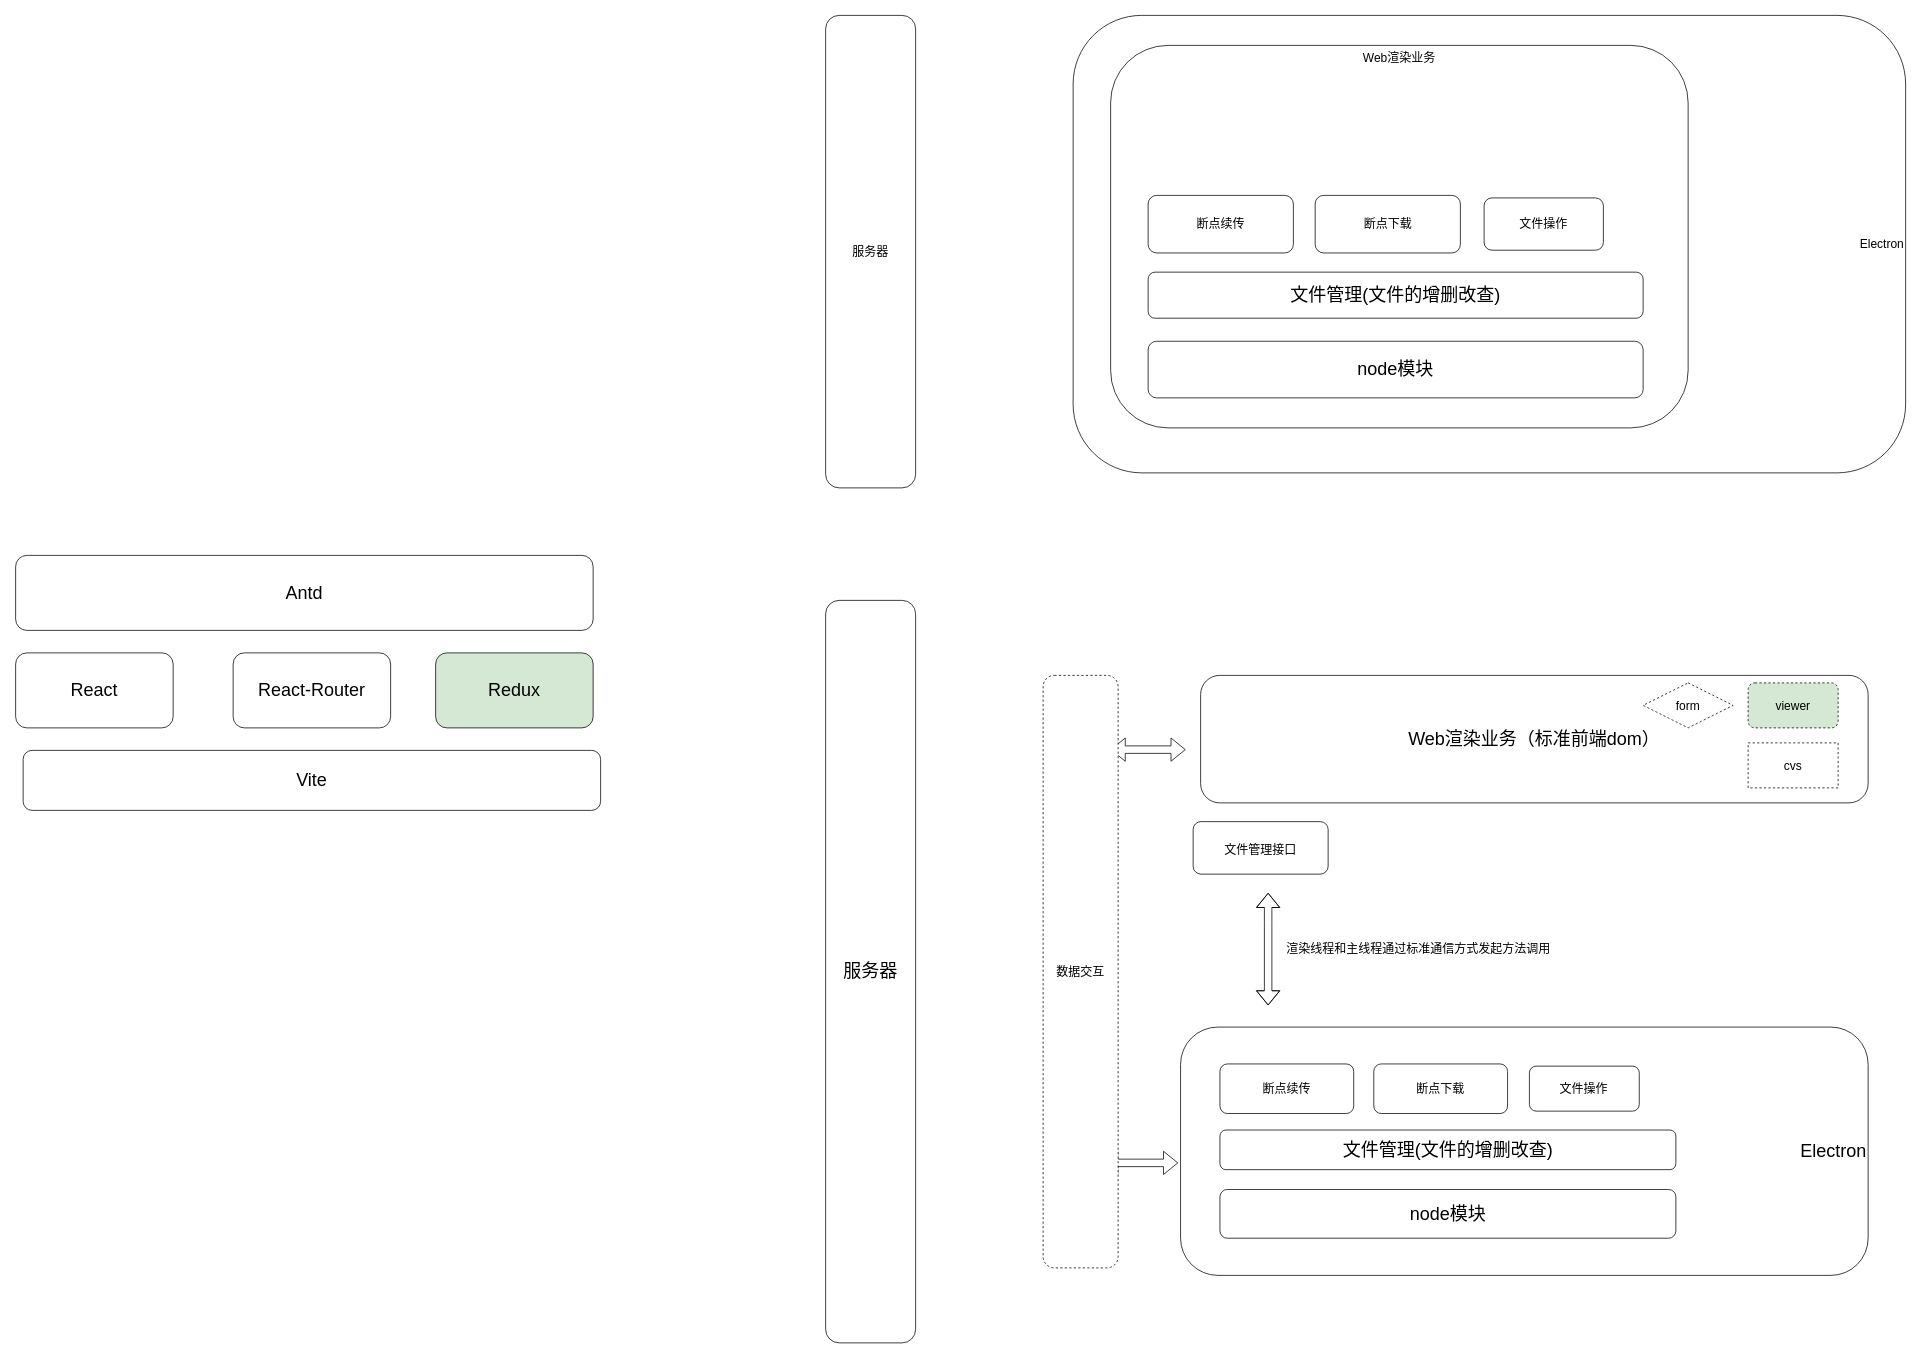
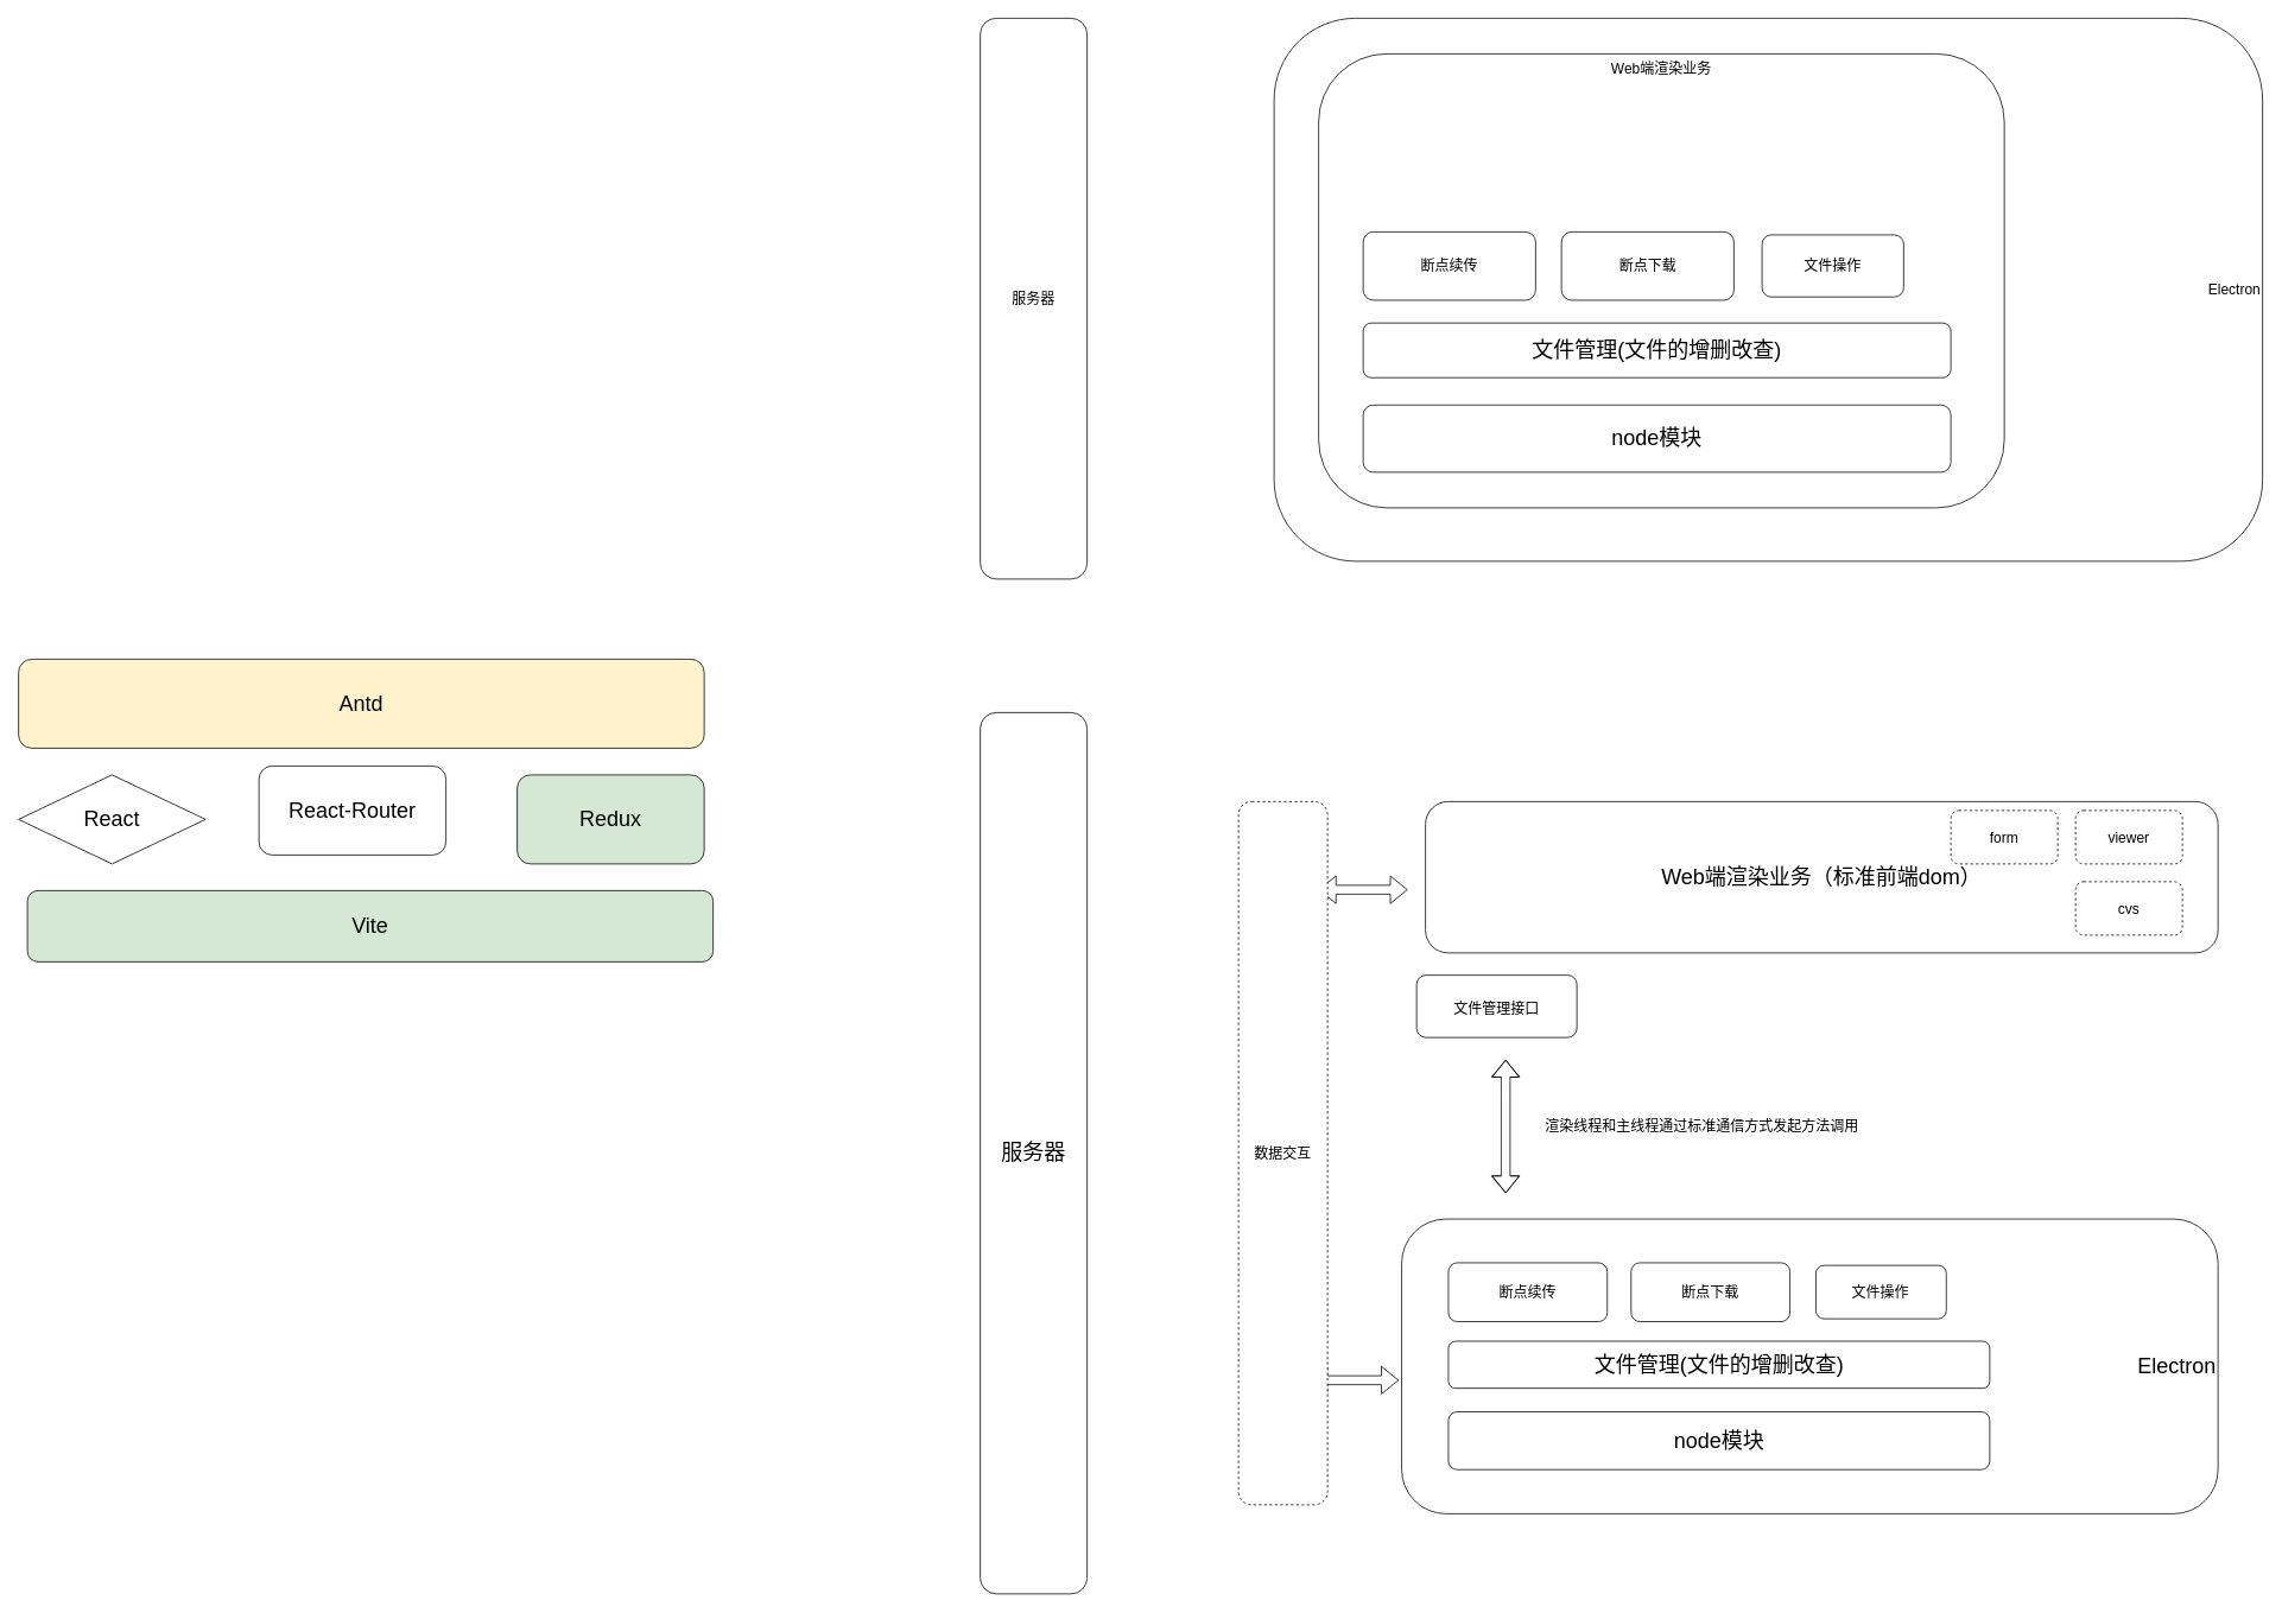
- <mxCell id="24" value="Web渲染业务" style="rounded=1;whiteSpace=wrap;html=1;fontSize=16;verticalAlign=top;" vertex="1" parent="1"><mxGeometry x="1480" y="60" width="770" height="510" as="geometry" /></mxCell>
+ <mxCell id="24" value="Web端渲染业务" style="rounded=1;whiteSpace=wrap;html=1;fontSize=16;verticalAlign=top;" vertex="1" parent="1"><mxGeometry x="1480" y="60" width="770" height="510" as="geometry" /></mxCell>
- <mxCell id="34" value="Antd" style="rounded=1;whiteSpace=wrap;html=1;fontSize=24;" vertex="1" parent="1"><mxGeometry x="20" y="740" width="770" height="100" as="geometry" /></mxCell>
+ <mxCell id="34" value="Antd" style="rounded=1;whiteSpace=wrap;html=1;fontSize=24;fillColor=#fff2cc;" vertex="1" parent="1"><mxGeometry x="20" y="740" width="770" height="100" as="geometry" /></mxCell>
- <mxCell id="31" value="React" style="rounded=1;whiteSpace=wrap;html=1;fontSize=24;" vertex="1" parent="1"><mxGeometry x="20" y="870" width="210" height="100" as="geometry" /></mxCell>
+ <mxCell id="31" value="React" style="rhombus;whiteSpace=wrap;html=1;fontSize=24;" vertex="1" parent="1"><mxGeometry x="20" y="870" width="210" height="100" as="geometry" /></mxCell>
- <mxCell id="32" value="React-Router" style="rounded=1;whiteSpace=wrap;html=1;fontSize=24;" vertex="1" parent="1"><mxGeometry x="310" y="870" width="210" height="100" as="geometry" /></mxCell>
+ <mxCell id="32" value="React-Router" style="rounded=1;whiteSpace=wrap;html=1;fontSize=24;" vertex="1" parent="1"><mxGeometry x="290" y="860" width="210" height="100" as="geometry" /></mxCell>
- <mxCell id="19" value="form" style="rhombus;whiteSpace=wrap;html=1;dashed=1;fontSize=16;" vertex="1" parent="2"><mxGeometry x="1090" y="110" width="120" height="60" as="geometry" /></mxCell>
+ <mxCell id="19" value="form" style="rounded=1;whiteSpace=wrap;html=1;dashed=1;fontSize=16;" vertex="1" parent="2"><mxGeometry x="1090" y="110" width="120" height="60" as="geometry" /></mxCell>
- <mxCell id="17" value="viewer" style="rounded=1;whiteSpace=wrap;html=1;fontSize=16;dashed=1;fillColor=#d5e8d4;" vertex="1" parent="2"><mxGeometry x="1230" y="110" width="120" height="60" as="geometry" /></mxCell>
+ <mxCell id="17" value="viewer" style="rounded=1;whiteSpace=wrap;html=1;fontSize=16;dashed=1;" vertex="1" parent="2"><mxGeometry x="1230" y="110" width="120" height="60" as="geometry" /></mxCell>
- <mxCell id="3" value="Web渲染业务（&lt;font style=&quot;font-size: 24px;&quot;&gt;标准前端dom&lt;/font&gt;）" style="rounded=1;whiteSpace=wrap;html=1;fontSize=24;" vertex="1" parent="2"><mxGeometry x="500" y="100" width="890" height="170" as="geometry" /></mxCell>
+ <mxCell id="3" value="Web端渲染业务（&lt;font style=&quot;font-size: 24px;&quot;&gt;标准前端dom&lt;/font&gt;）" style="rounded=1;whiteSpace=wrap;html=1;fontSize=24;" vertex="1" parent="2"><mxGeometry x="500" y="100" width="890" height="170" as="geometry" /></mxCell>
- <mxCell id="18" value="cvs" style="whiteSpace=wrap;html=1;fontSize=16;dashed=1;rounded=0;" vertex="1" parent="2"><mxGeometry x="1230" y="190" width="120" height="60" as="geometry" /></mxCell>
+ <mxCell id="18" value="cvs" style="rounded=1;whiteSpace=wrap;html=1;fontSize=16;dashed=1;" vertex="1" parent="2"><mxGeometry x="1230" y="190" width="120" height="60" as="geometry" /></mxCell>
- <mxCell id="35" value="Vite" style="rounded=1;whiteSpace=wrap;html=1;fontSize=24;" vertex="1" parent="1"><mxGeometry x="30" y="1000" width="770" height="80" as="geometry" /></mxCell>
+ <mxCell id="35" value="Vite" style="rounded=1;whiteSpace=wrap;html=1;fontSize=24;fillColor=#d5e8d4;" vertex="1" parent="1"><mxGeometry x="30" y="1000" width="770" height="80" as="geometry" /></mxCell>
- <mxCell id="13" value="渲染线程和主线程通过标准通信方式发起方法调用" style="text;html=1;align=center;verticalAlign=middle;resizable=0;points=[];autosize=1;strokeColor=none;fillColor=none;fontSize=16;" vertex="1" parent="2"><mxGeometry x="600" y="450" width="380" height="30" as="geometry" /></mxCell>
+ <mxCell id="13" value="渲染线程和主线程通过标准通信方式发起方法调用" style="text;html=1;align=center;verticalAlign=middle;resizable=0;points=[];autosize=1;strokeColor=none;fillColor=none;fontSize=16;" vertex="1" parent="2"><mxGeometry x="620" y="450" width="380" height="30" as="geometry" /></mxCell>
